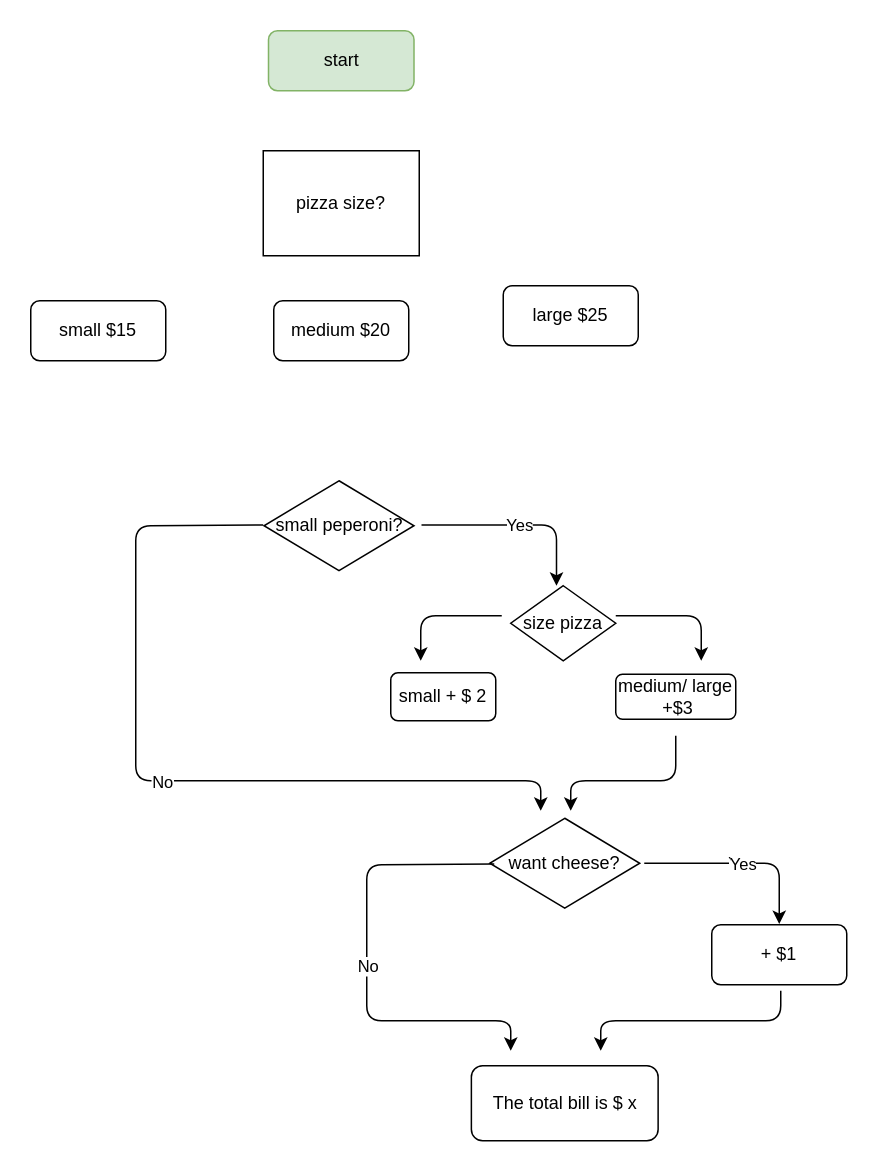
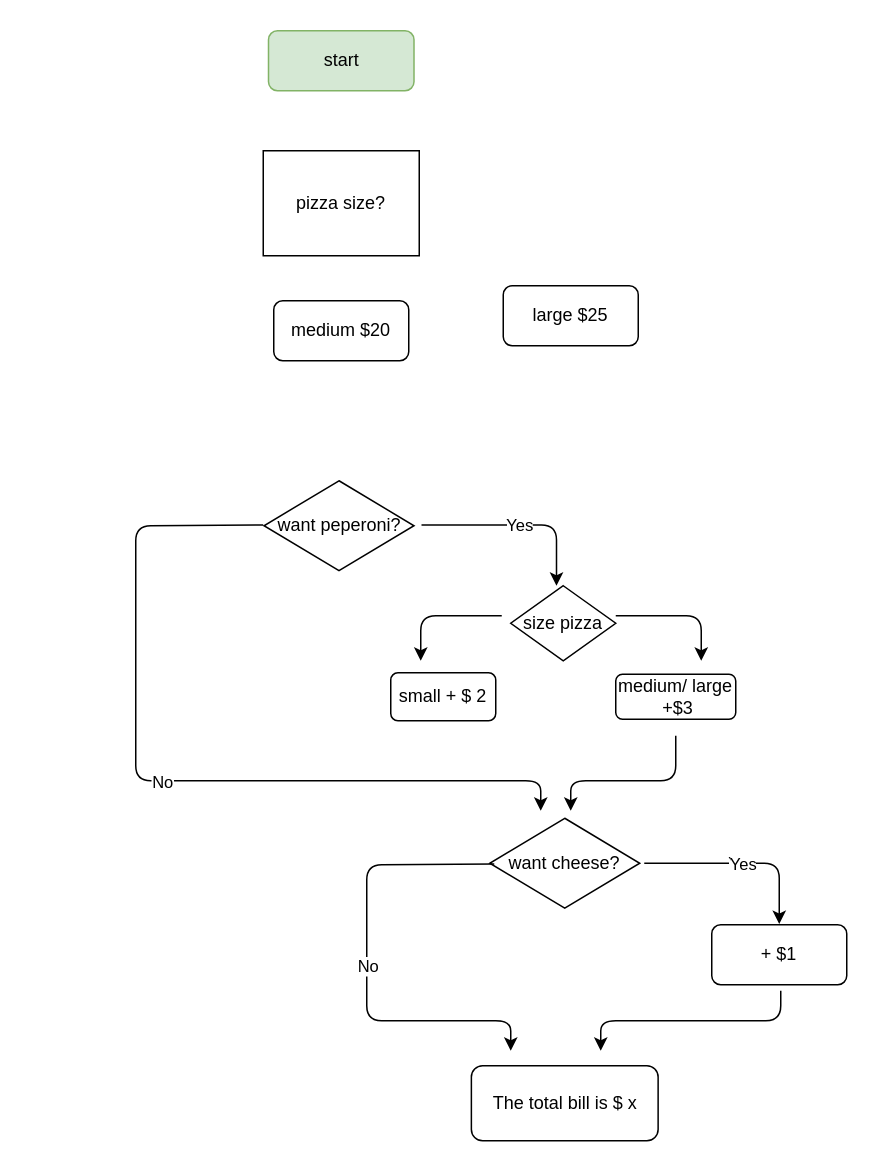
- <mxCell id="4" value="small $15" style="rounded=1;whiteSpace=wrap;html=1;" vertex="1" parent="1"><mxGeometry x="20" y="200" width="90" height="40" as="geometry" /></mxCell>
- <mxCell id="7" value="small peperoni?" style="rhombus;whiteSpace=wrap;html=1;" vertex="1" parent="1"><mxGeometry x="175.5" y="320" width="100" height="60" as="geometry" /></mxCell>
+ <mxCell id="7" value="want peperoni?" style="rhombus;whiteSpace=wrap;html=1;" vertex="1" parent="1"><mxGeometry x="175.5" y="320" width="100" height="60" as="geometry" /></mxCell>
